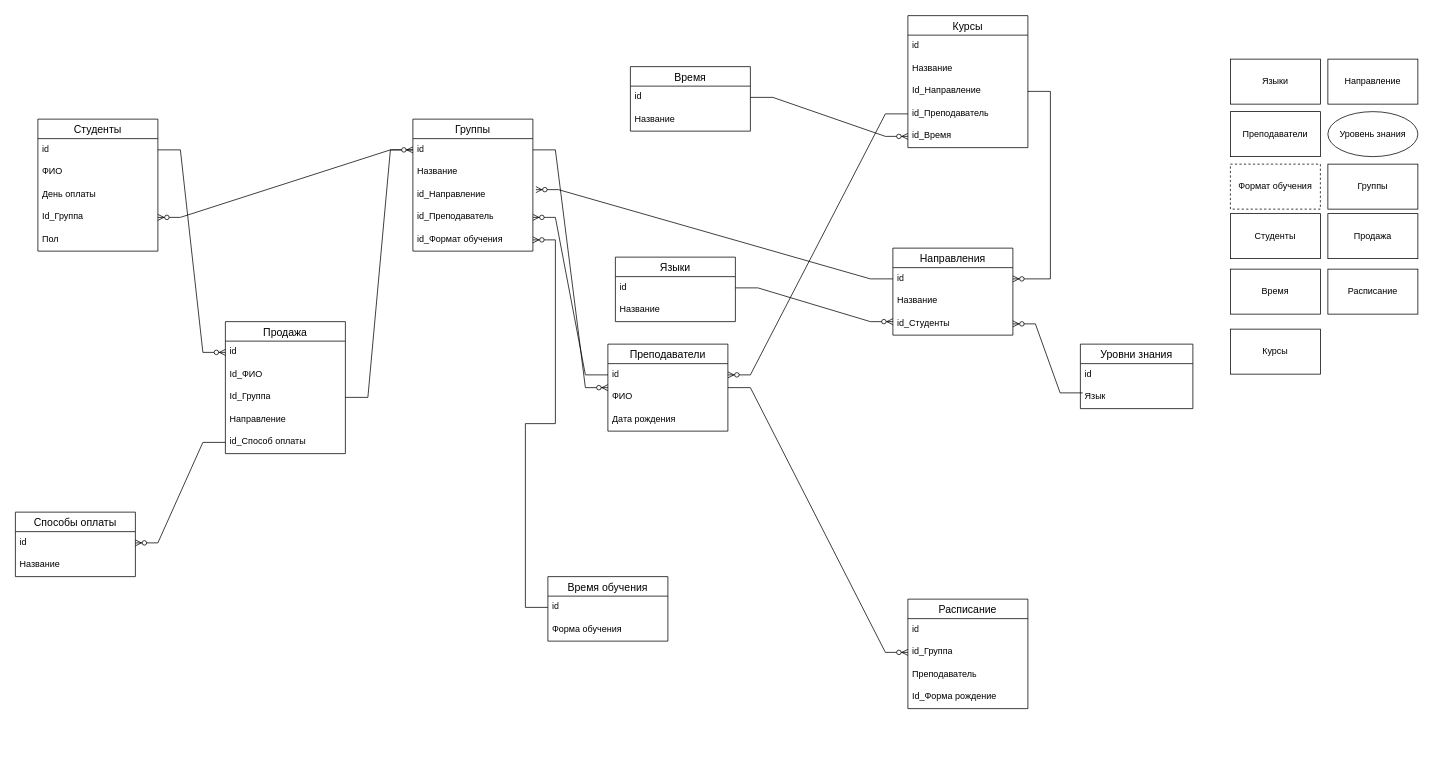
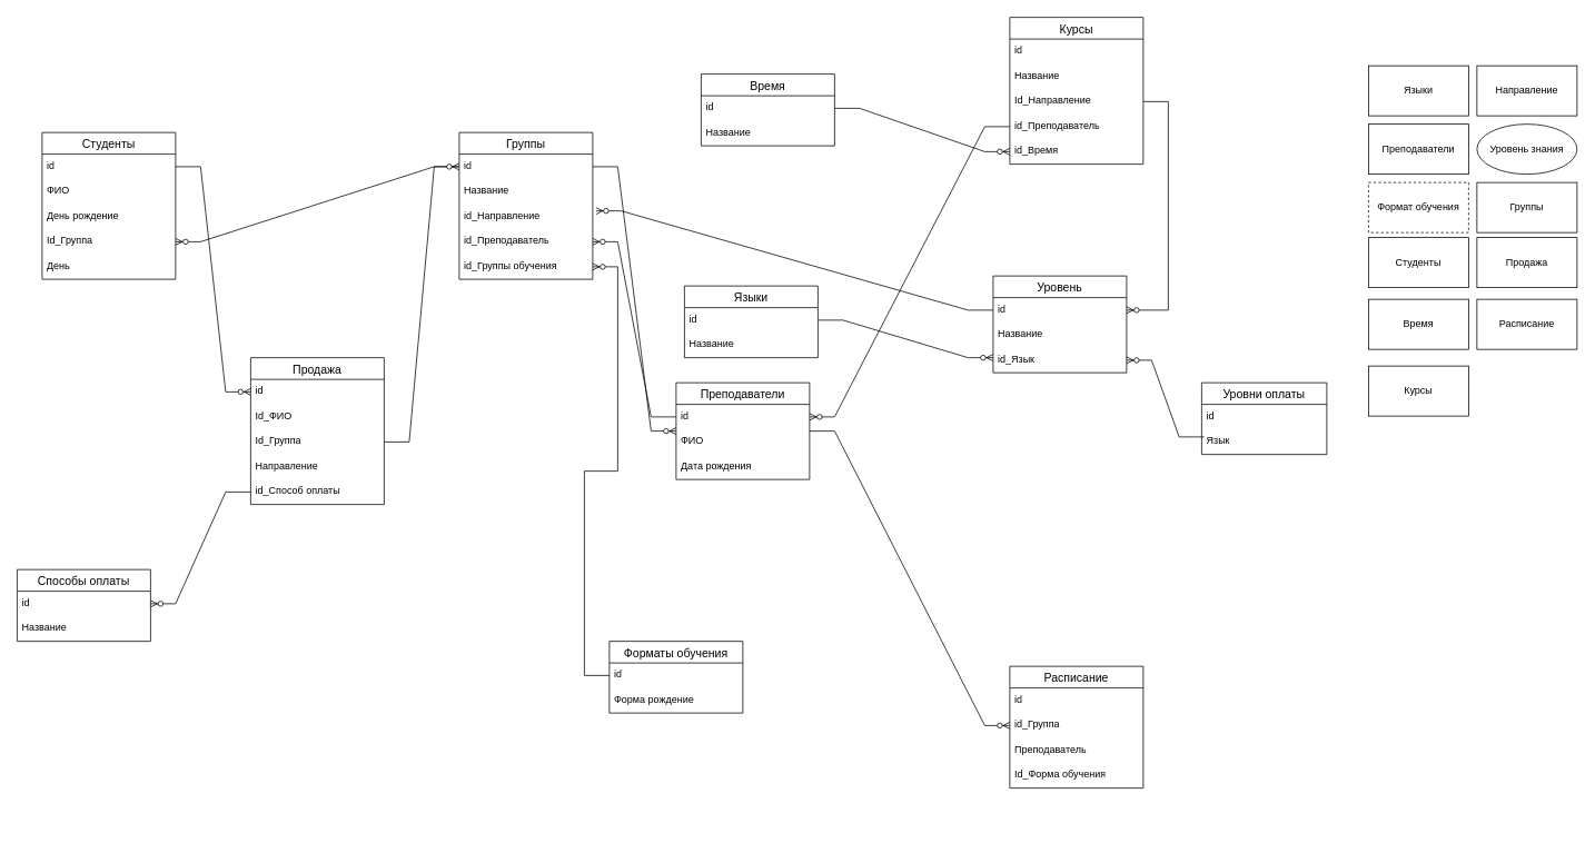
- <mxCell id="13" value="День оплаты" style="text;strokeColor=none;fillColor=none;spacingLeft=4;spacingRight=4;overflow=hidden;rotatable=0;points=[[0,0.5],[1,0.5]];portConstraint=eastwest;fontSize=12;whiteSpace=wrap;html=1;" parent="10" vertex="1"><mxGeometry y="86" width="160" height="30" as="geometry" /></mxCell>
+ <mxCell id="13" value="День рождение" style="text;strokeColor=none;fillColor=none;spacingLeft=4;spacingRight=4;overflow=hidden;rotatable=0;points=[[0,0.5],[1,0.5]];portConstraint=eastwest;fontSize=12;whiteSpace=wrap;html=1;" parent="10" vertex="1"><mxGeometry y="86" width="160" height="30" as="geometry" /></mxCell>
- <mxCell id="15" value="Пол" style="text;strokeColor=none;fillColor=none;spacingLeft=4;spacingRight=4;overflow=hidden;rotatable=0;points=[[0,0.5],[1,0.5]];portConstraint=eastwest;fontSize=12;whiteSpace=wrap;html=1;" parent="10" vertex="1"><mxGeometry y="146" width="160" height="30" as="geometry" /></mxCell>
+ <mxCell id="15" value="День" style="text;strokeColor=none;fillColor=none;spacingLeft=4;spacingRight=4;overflow=hidden;rotatable=0;points=[[0,0.5],[1,0.5]];portConstraint=eastwest;fontSize=12;whiteSpace=wrap;html=1;" parent="10" vertex="1"><mxGeometry y="146" width="160" height="30" as="geometry" /></mxCell>
- <mxCell id="21" value="id_Формат обучения" style="text;strokeColor=none;fillColor=none;spacingLeft=4;spacingRight=4;overflow=hidden;rotatable=0;points=[[0,0.5],[1,0.5]];portConstraint=eastwest;fontSize=12;whiteSpace=wrap;html=1;" parent="16" vertex="1"><mxGeometry y="146" width="160" height="30" as="geometry" /></mxCell>
+ <mxCell id="21" value="id_Группы обучения" style="text;strokeColor=none;fillColor=none;spacingLeft=4;spacingRight=4;overflow=hidden;rotatable=0;points=[[0,0.5],[1,0.5]];portConstraint=eastwest;fontSize=12;whiteSpace=wrap;html=1;" parent="16" vertex="1"><mxGeometry y="146" width="160" height="30" as="geometry" /></mxCell>
- <mxCell id="23" value="Направления" style="swimlane;fontStyle=0;childLayout=stackLayout;horizontal=1;startSize=26;horizontalStack=0;resizeParent=1;resizeParentMax=0;resizeLast=0;collapsible=1;marginBottom=0;align=center;fontSize=14;" parent="1" vertex="1"><mxGeometry x="1190" y="330" width="160" height="116" as="geometry" /></mxCell>
+ <mxCell id="23" value="Уровень" style="swimlane;fontStyle=0;childLayout=stackLayout;horizontal=1;startSize=26;horizontalStack=0;resizeParent=1;resizeParentMax=0;resizeLast=0;collapsible=1;marginBottom=0;align=center;fontSize=14;" parent="1" vertex="1"><mxGeometry x="1190" y="330" width="160" height="116" as="geometry" /></mxCell>
- <mxCell id="26" value="id_Студенты" style="text;strokeColor=none;fillColor=none;spacingLeft=4;spacingRight=4;overflow=hidden;rotatable=0;points=[[0,0.5],[1,0.5]];portConstraint=eastwest;fontSize=12;whiteSpace=wrap;html=1;" parent="23" vertex="1"><mxGeometry y="86" width="160" height="30" as="geometry" /></mxCell>
+ <mxCell id="26" value="id_Язык" style="text;strokeColor=none;fillColor=none;spacingLeft=4;spacingRight=4;overflow=hidden;rotatable=0;points=[[0,0.5],[1,0.5]];portConstraint=eastwest;fontSize=12;whiteSpace=wrap;html=1;" parent="23" vertex="1"><mxGeometry y="86" width="160" height="30" as="geometry" /></mxCell>
- <mxCell id="52" value="Уровни знания" style="swimlane;fontStyle=0;childLayout=stackLayout;horizontal=1;startSize=26;horizontalStack=0;resizeParent=1;resizeParentMax=0;resizeLast=0;collapsible=1;marginBottom=0;align=center;fontSize=14;" parent="1" vertex="1"><mxGeometry x="1440" y="458" width="150" height="86" as="geometry"><mxRectangle x="1250" y="550" width="140" height="30" as="alternateBounds" /></mxGeometry></mxCell>
+ <mxCell id="52" value="Уровни оплаты" style="swimlane;fontStyle=0;childLayout=stackLayout;horizontal=1;startSize=26;horizontalStack=0;resizeParent=1;resizeParentMax=0;resizeLast=0;collapsible=1;marginBottom=0;align=center;fontSize=14;" parent="1" vertex="1"><mxGeometry x="1440" y="458" width="150" height="86" as="geometry"><mxRectangle x="1250" y="550" width="140" height="30" as="alternateBounds" /></mxGeometry></mxCell>
- <mxCell id="29" value="Время обучения" style="swimlane;fontStyle=0;childLayout=stackLayout;horizontal=1;startSize=26;horizontalStack=0;resizeParent=1;resizeParentMax=0;resizeLast=0;collapsible=1;marginBottom=0;align=center;fontSize=14;" parent="1" vertex="1"><mxGeometry x="730" y="768" width="160" height="86" as="geometry" /></mxCell>
+ <mxCell id="29" value="Форматы обучения" style="swimlane;fontStyle=0;childLayout=stackLayout;horizontal=1;startSize=26;horizontalStack=0;resizeParent=1;resizeParentMax=0;resizeLast=0;collapsible=1;marginBottom=0;align=center;fontSize=14;" parent="1" vertex="1"><mxGeometry x="730" y="768" width="160" height="86" as="geometry" /></mxCell>
- <mxCell id="31" value="Форма обучения&lt;br&gt;" style="text;strokeColor=none;fillColor=none;spacingLeft=4;spacingRight=4;overflow=hidden;rotatable=0;points=[[0,0.5],[1,0.5]];portConstraint=eastwest;fontSize=12;whiteSpace=wrap;html=1;" parent="29" vertex="1"><mxGeometry y="56" width="160" height="30" as="geometry" /></mxCell>
+ <mxCell id="31" value="Форма рождение&lt;br&gt;" style="text;strokeColor=none;fillColor=none;spacingLeft=4;spacingRight=4;overflow=hidden;rotatable=0;points=[[0,0.5],[1,0.5]];portConstraint=eastwest;fontSize=12;whiteSpace=wrap;html=1;" parent="29" vertex="1"><mxGeometry y="56" width="160" height="30" as="geometry" /></mxCell>
- <mxCell id="37" value="Id_Форма рождение" style="text;strokeColor=none;fillColor=none;spacingLeft=4;spacingRight=4;overflow=hidden;rotatable=0;points=[[0,0.5],[1,0.5]];portConstraint=eastwest;fontSize=12;whiteSpace=wrap;html=1;" parent="33" vertex="1"><mxGeometry y="116" width="160" height="30" as="geometry" /></mxCell>
+ <mxCell id="37" value="Id_Форма обучения" style="text;strokeColor=none;fillColor=none;spacingLeft=4;spacingRight=4;overflow=hidden;rotatable=0;points=[[0,0.5],[1,0.5]];portConstraint=eastwest;fontSize=12;whiteSpace=wrap;html=1;" parent="33" vertex="1"><mxGeometry y="116" width="160" height="30" as="geometry" /></mxCell>
